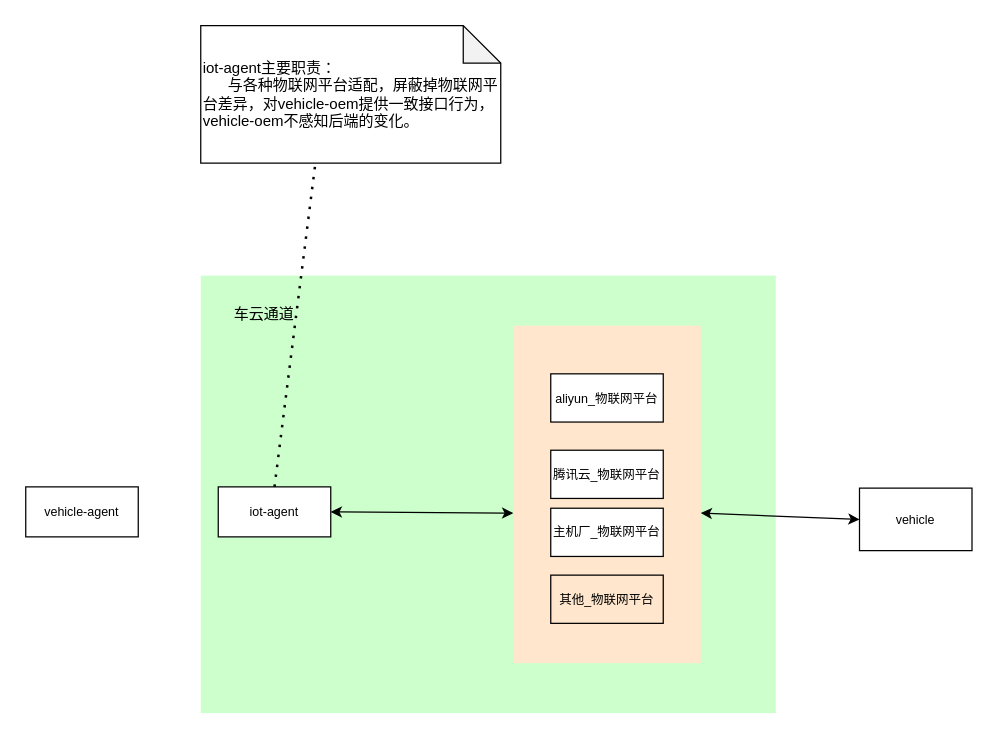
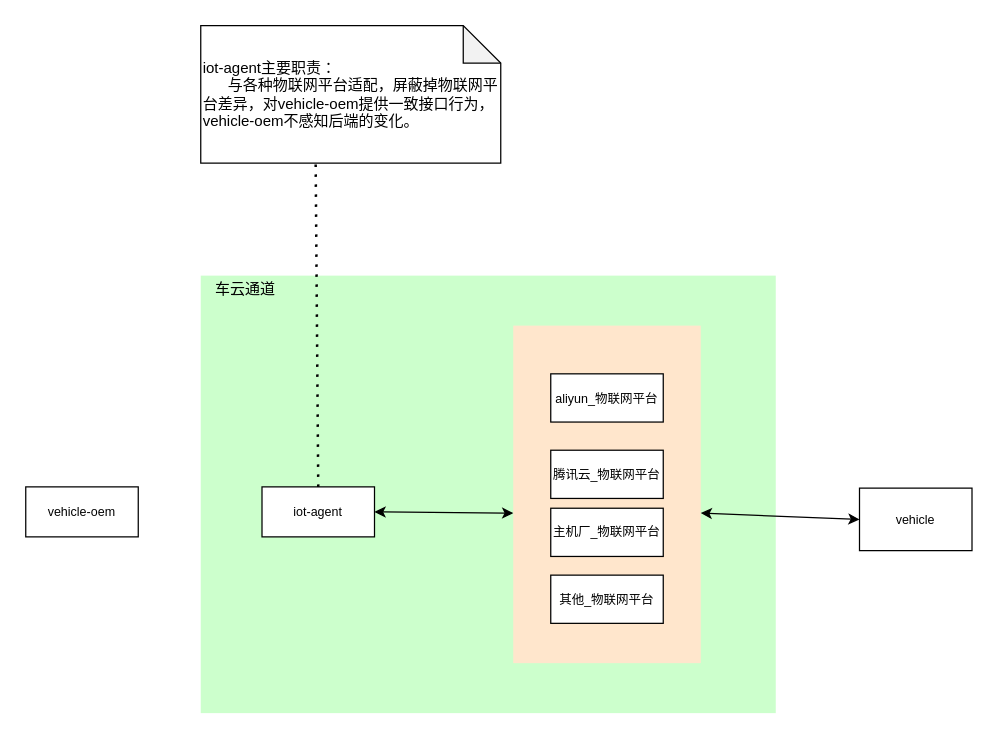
- <mxCell id="3" value="车云通道" style="rounded=0;whiteSpace=wrap;html=1;strokeColor=none;gradientColor=none;fillColor=none;" vertex="1" parent="2"><mxGeometry x="15" y="20" width="72.157" height="22.34" as="geometry" /></mxCell>
+ <mxCell id="3" value="车云通道" style="rounded=0;whiteSpace=wrap;html=1;strokeColor=none;gradientColor=none;fillColor=none;" vertex="1" parent="2"><mxGeometry width="72.157" height="22.34" as="geometry" /></mxCell>
- <mxCell id="10" value="&lt;font style=&quot;font-size: 10px;&quot;&gt;vehicle-agent&lt;/font&gt;" style="rounded=0;whiteSpace=wrap;html=1;" parent="1" vertex="1"><mxGeometry x="20" y="389" width="90" height="40" as="geometry" /></mxCell>
+ <mxCell id="10" value="&lt;font style=&quot;font-size: 10px;&quot;&gt;vehicle-oem&lt;/font&gt;" style="rounded=0;whiteSpace=wrap;html=1;" parent="1" vertex="1"><mxGeometry x="20" y="389" width="90" height="40" as="geometry" /></mxCell>
- <mxCell id="11" value="&lt;span style=&quot;font-size: 10px;&quot;&gt;iot-agent&lt;/span&gt;" style="rounded=0;whiteSpace=wrap;html=1;" vertex="1" parent="1"><mxGeometry x="174" y="389" width="90" height="40" as="geometry" /></mxCell>
+ <mxCell id="11" value="&lt;span style=&quot;font-size: 10px;&quot;&gt;iot-agent&lt;/span&gt;" style="rounded=0;whiteSpace=wrap;html=1;" vertex="1" parent="1"><mxGeometry x="209" y="389" width="90" height="40" as="geometry" /></mxCell>
- <mxCell id="8" value="&lt;span style=&quot;font-size: 10px;&quot;&gt;其他_物联网平台&lt;/span&gt;" style="rounded=0;whiteSpace=wrap;html=1;fillColor=#ffe6cc;" vertex="1" parent="4"><mxGeometry x="30" y="199.607" width="90" height="38.571" as="geometry" /></mxCell>
+ <mxCell id="8" value="&lt;span style=&quot;font-size: 10px;&quot;&gt;其他_物联网平台&lt;/span&gt;" style="rounded=0;whiteSpace=wrap;html=1;" vertex="1" parent="4"><mxGeometry x="30" y="199.607" width="90" height="38.571" as="geometry" /></mxCell>
